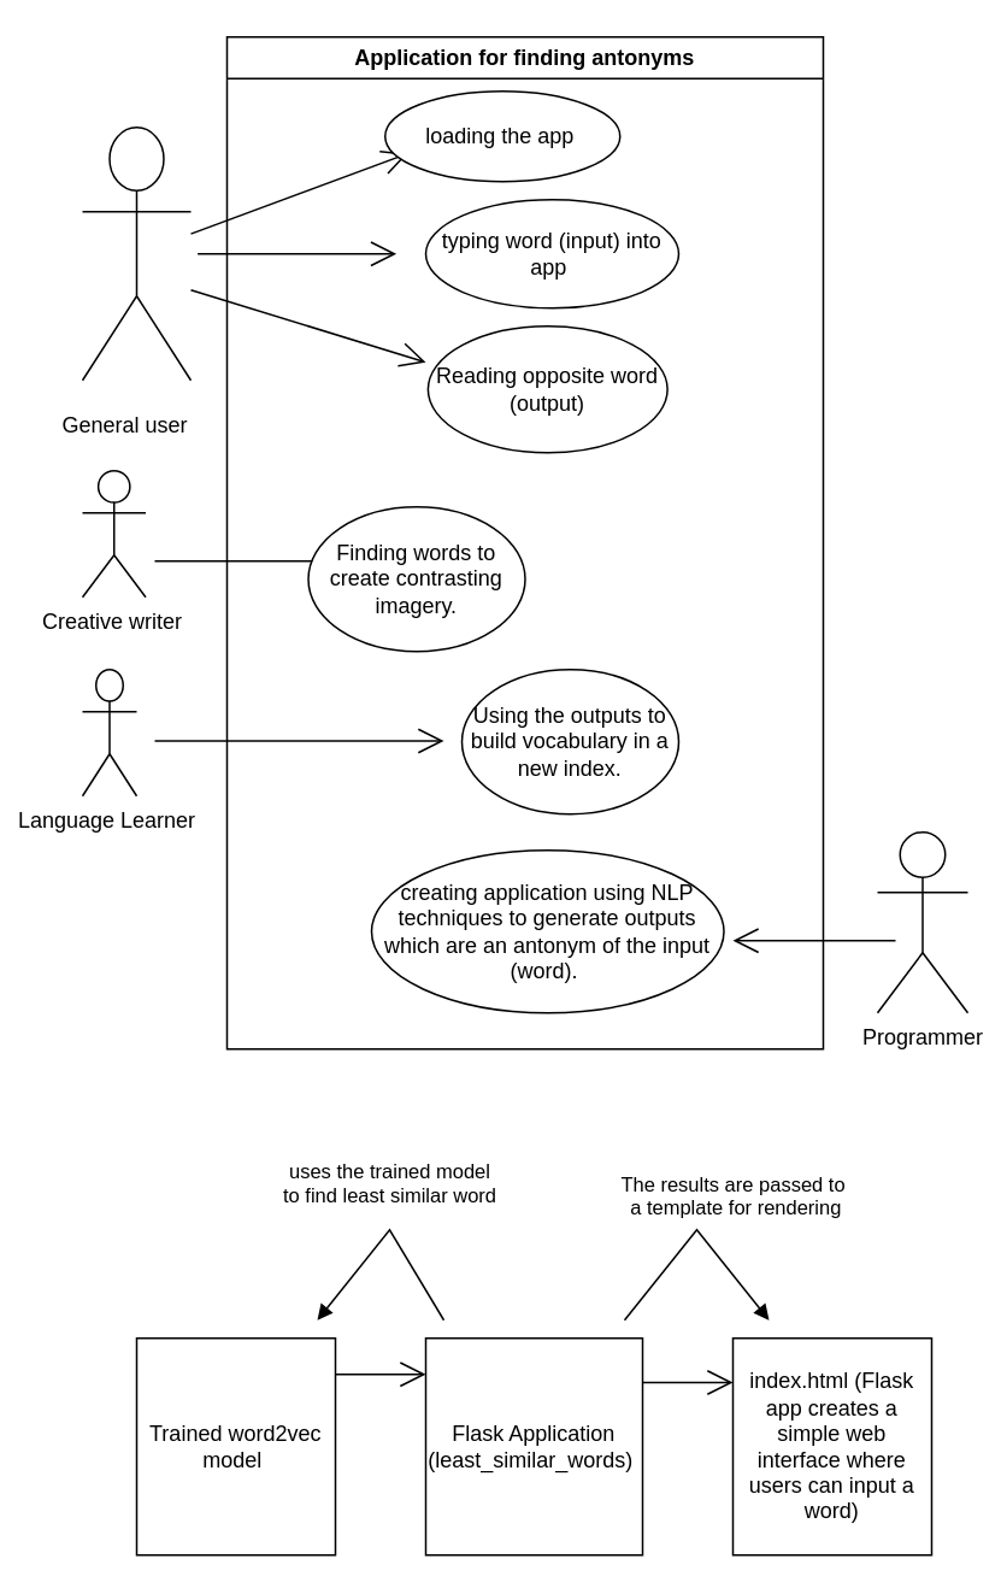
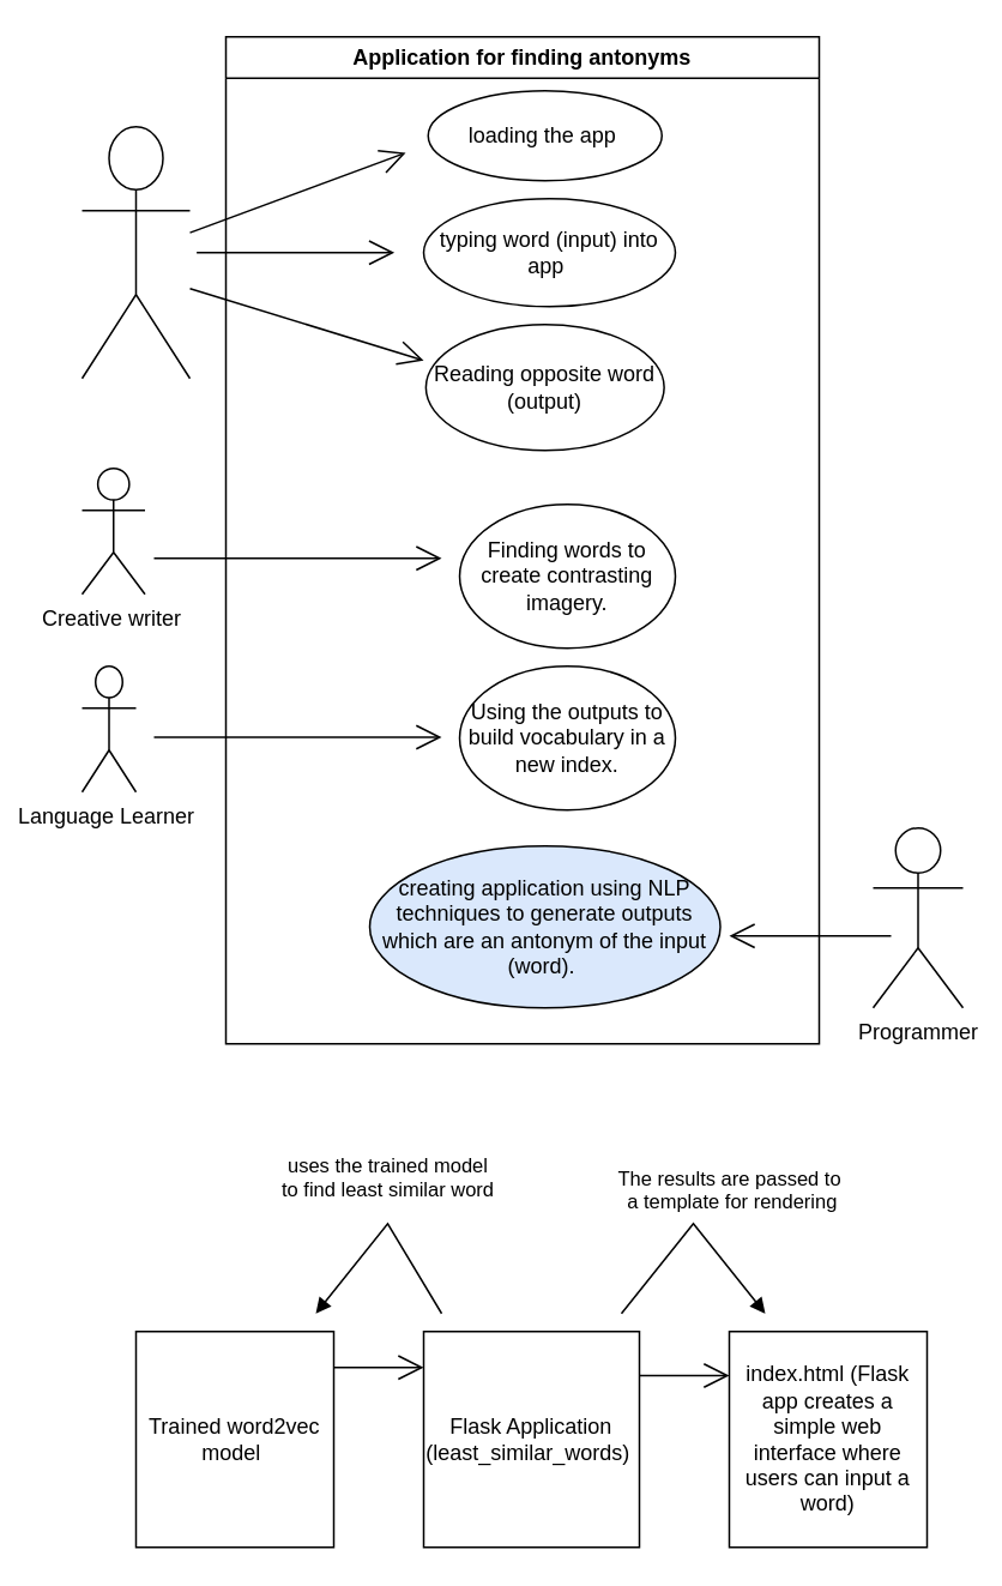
- <mxCell id="8" value="loading the app&amp;nbsp;" style="ellipse;whiteSpace=wrap;html=1;" vertex="1" parent="4"><mxGeometry x="87.5" y="30" width="130" height="50" as="geometry" /></mxCell>
+ <mxCell id="8" value="loading the app&amp;nbsp;" style="ellipse;whiteSpace=wrap;html=1;" vertex="1" parent="4"><mxGeometry x="112.5" y="30" width="130" height="50" as="geometry" /></mxCell>
- <mxCell id="19" value="General user&amp;nbsp;" style="text;html=1;align=center;verticalAlign=middle;resizable=0;points=[];autosize=1;strokeColor=none;fillColor=none;" vertex="1" parent="1"><mxGeometry x="20" y="220" width="100" height="30" as="geometry" /></mxCell>
- <mxCell id="12" value="Finding words to create contrasting imagery." style="ellipse;whiteSpace=wrap;html=1;" vertex="1" parent="4"><mxGeometry x="45" y="260" width="120" height="80" as="geometry" /></mxCell>
+ <mxCell id="12" value="Finding words to create contrasting imagery." style="ellipse;whiteSpace=wrap;html=1;" vertex="1" parent="4"><mxGeometry x="130" y="260" width="120" height="80" as="geometry" /></mxCell>
- <mxCell id="5" value="creating application using NLP techniques to generate outputs which are an antonym of the input (word).&amp;nbsp;" style="ellipse;whiteSpace=wrap;html=1;" vertex="1" parent="4"><mxGeometry x="80" y="450" width="195" height="90" as="geometry" /></mxCell>
+ <mxCell id="5" value="creating application using NLP techniques to generate outputs which are an antonym of the input (word).&amp;nbsp;" style="ellipse;whiteSpace=wrap;html=1;fillColor=#dae8fc;" vertex="1" parent="4"><mxGeometry x="80" y="450" width="195" height="90" as="geometry" /></mxCell>
